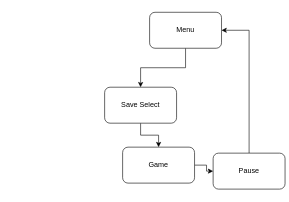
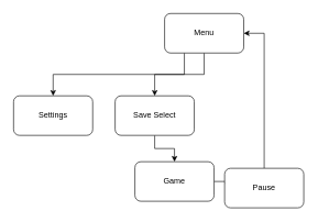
+ <mxCell id="3" style="edgeStyle=orthogonalEdgeStyle;rounded=0;orthogonalLoop=1;jettySize=auto;html=1;exitX=0.25;exitY=1;exitDx=0;exitDy=0;" edge="1" parent="1" source="4" target="7"><mxGeometry relative="1" as="geometry" /></mxCell>
+ <mxCell id="7" value="Settings" style="rounded=1;whiteSpace=wrap;html=1;" vertex="1" parent="1"><mxGeometry x="20" y="145" width="120" height="60" as="geometry" /></mxCell>
- <mxCell id="11" value="Pause" style="rounded=1;whiteSpace=wrap;html=1;" vertex="1" parent="1"><mxGeometry x="355" y="255" width="120" height="60" as="geometry" /></mxCell>
+ <mxCell id="11" value="Pause" style="rounded=1;whiteSpace=wrap;html=1;" vertex="1" parent="1"><mxGeometry x="340" y="255" width="120" height="60" as="geometry" /></mxCell>
